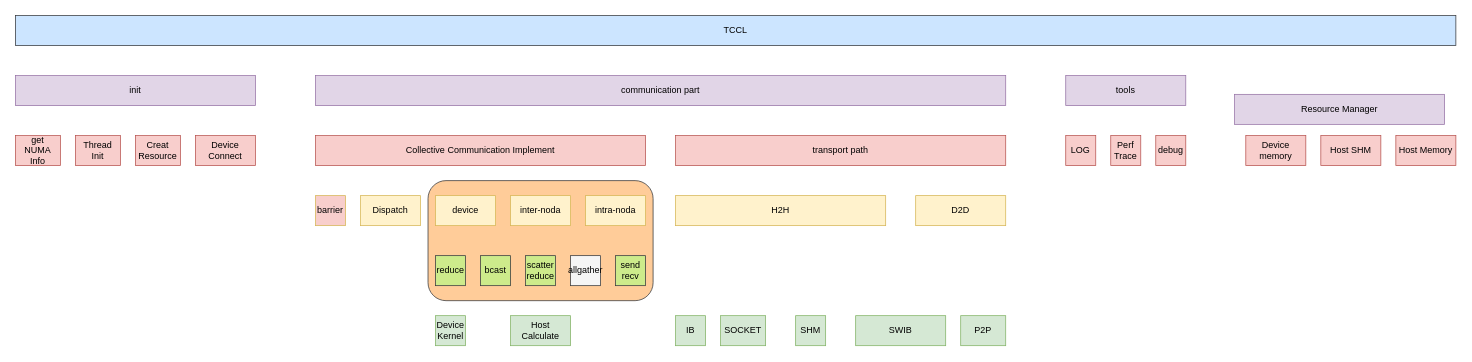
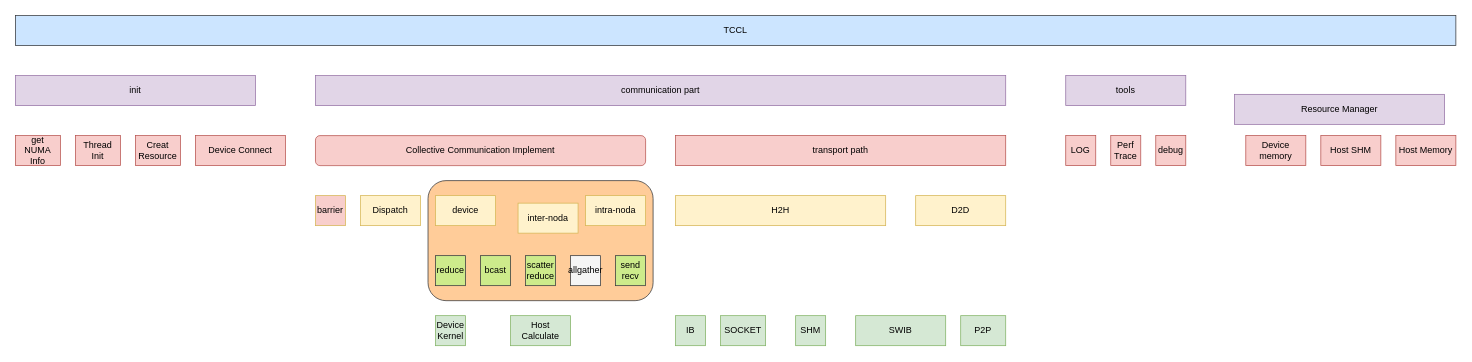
- <mxCell id="27" value="Device Connect" style="rounded=0;whiteSpace=wrap;html=1;fillColor=#f8cecc;strokeColor=#b85450;" vertex="1" parent="1"><mxGeometry x="260" y="180" width="80" height="40" as="geometry" /></mxCell>
+ <mxCell id="27" value="Device Connect" style="rounded=0;whiteSpace=wrap;html=1;fillColor=#f8cecc;strokeColor=#b85450;" vertex="1" parent="1"><mxGeometry x="260" y="180" width="120" height="40" as="geometry" /></mxCell>
- <mxCell id="14" value="Collective Communication Implement" style="rounded=0;whiteSpace=wrap;html=1;fillColor=#f8cecc;strokeColor=#b85450;" vertex="1" parent="1"><mxGeometry x="420" y="180" width="440" height="40" as="geometry" /></mxCell>
+ <mxCell id="14" value="Collective Communication Implement" style="whiteSpace=wrap;html=1;fillColor=#f8cecc;strokeColor=#b85450;rounded=1;" vertex="1" parent="1"><mxGeometry x="420" y="180" width="440" height="40" as="geometry" /></mxCell>
- <mxCell id="22" value="inter-noda" style="rounded=0;whiteSpace=wrap;html=1;fillColor=#fff2cc;strokeColor=#d6b656;" vertex="1" parent="1"><mxGeometry x="680" y="260" width="80" height="40" as="geometry" /></mxCell>
+ <mxCell id="22" value="inter-noda" style="rounded=0;whiteSpace=wrap;html=1;fillColor=#fff2cc;strokeColor=#d6b656;" vertex="1" parent="1"><mxGeometry x="690" y="270" width="80" height="40" as="geometry" /></mxCell>
